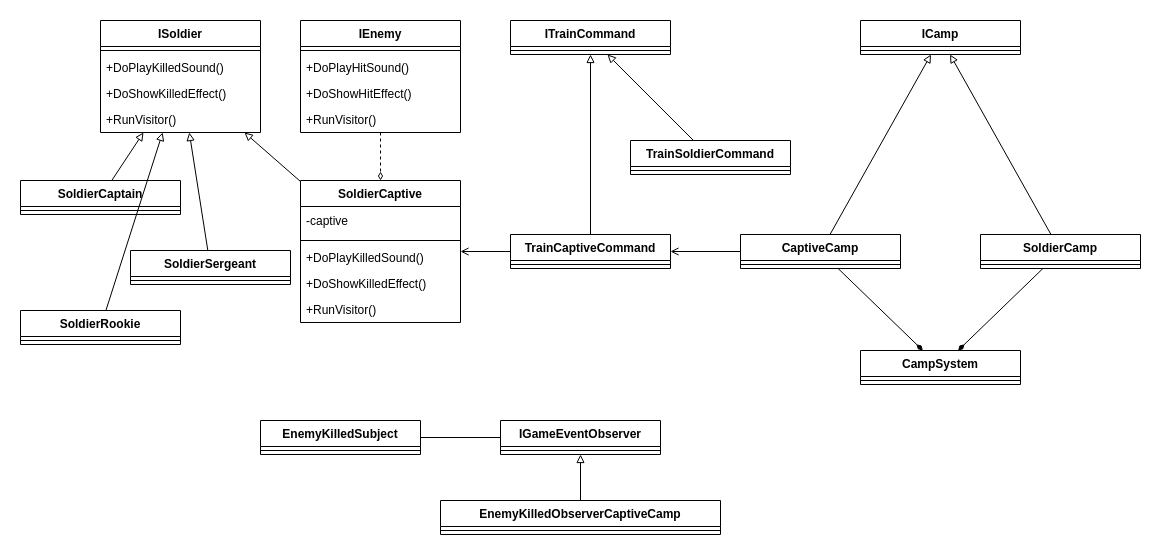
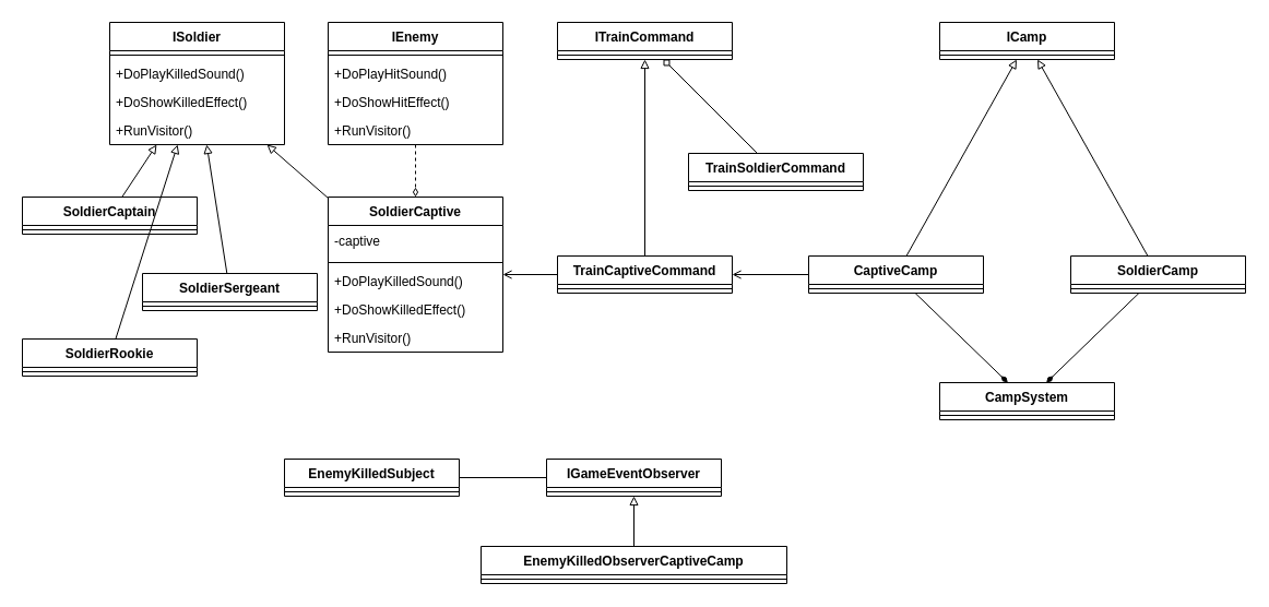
- <mxCell id="31" style="edgeStyle=none;rounded=0;orthogonalLoop=1;jettySize=auto;html=1;endArrow=block;endFill=0;" edge="1" parent="1" source="32" target="29"><mxGeometry relative="1" as="geometry" /></mxCell>
+ <mxCell id="31" style="edgeStyle=none;rounded=0;orthogonalLoop=1;jettySize=auto;html=1;endArrow=diamond;endFill=0;" edge="1" parent="1" source="32" target="29"><mxGeometry relative="1" as="geometry" /></mxCell>
